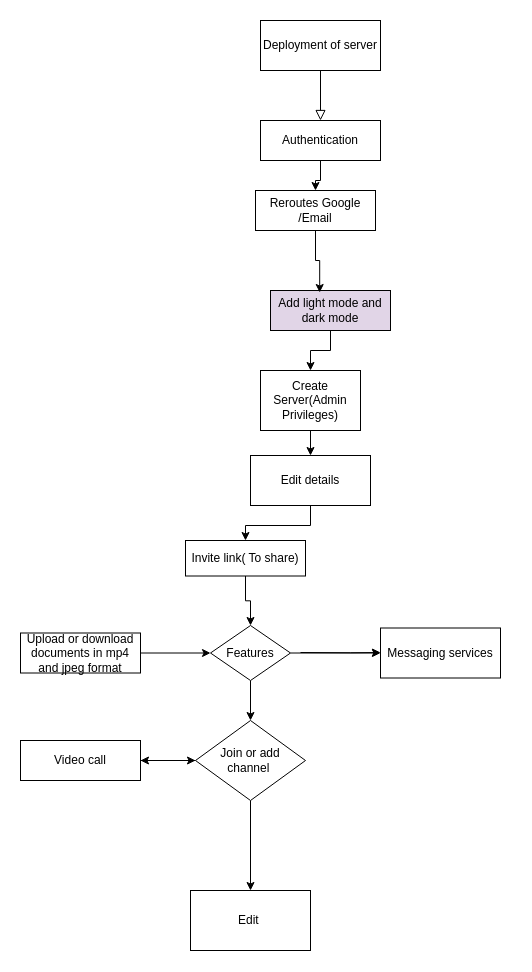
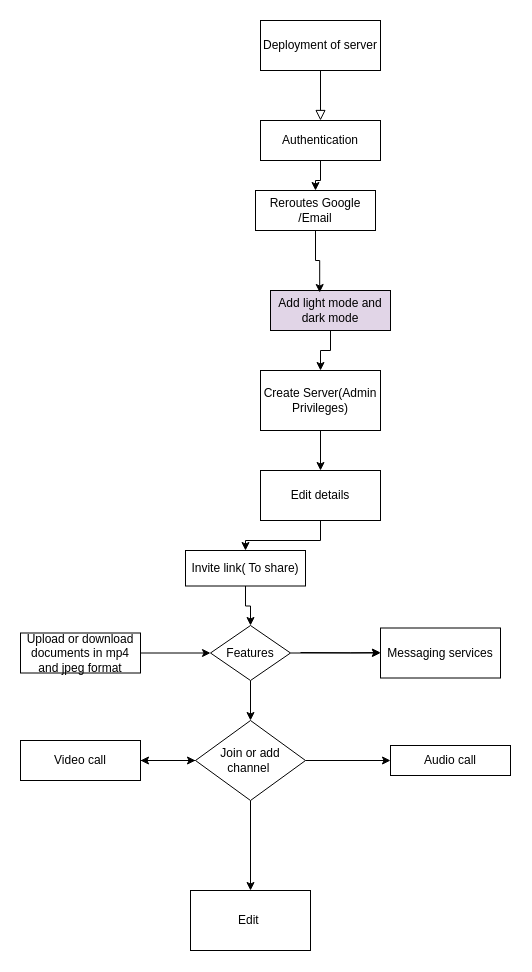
- <mxCell id="7" value="Create Server(Admin Privileges)" style="rounded=0;whiteSpace=wrap;html=1;" vertex="1" parent="1"><mxGeometry x="260" y="370" width="100" height="60" as="geometry" /></mxCell>
+ <mxCell id="7" value="Create Server(Admin Privileges)" style="rounded=0;whiteSpace=wrap;html=1;" vertex="1" parent="1"><mxGeometry x="260" y="370" width="120" height="60" as="geometry" /></mxCell>
- <mxCell id="9" value="Edit details" style="rounded=0;whiteSpace=wrap;html=1;" vertex="1" parent="1"><mxGeometry x="250" y="455" width="120" height="50" as="geometry" /></mxCell>
+ <mxCell id="9" value="Edit details" style="rounded=0;whiteSpace=wrap;html=1;" vertex="1" parent="1"><mxGeometry x="260" y="470" width="120" height="50" as="geometry" /></mxCell>
- <mxCell id="12" value="Invite link( To share)" style="rounded=0;whiteSpace=wrap;html=1;" vertex="1" parent="1"><mxGeometry x="185" y="540" width="120" height="35.5" as="geometry" /></mxCell>
+ <mxCell id="12" value="Invite link( To share)" style="rounded=0;whiteSpace=wrap;html=1;" vertex="1" parent="1"><mxGeometry x="185" y="550" width="120" height="35.5" as="geometry" /></mxCell>
+ <mxCell id="23" value="" style="edgeStyle=orthogonalEdgeStyle;rounded=0;orthogonalLoop=1;jettySize=auto;html=1;" edge="1" parent="1" source="25" target="28"><mxGeometry relative="1" as="geometry" /></mxCell>
+ <mxCell id="28" value="Audio call" style="rounded=0;whiteSpace=wrap;html=1;" vertex="1" parent="1"><mxGeometry x="390" y="745" width="120" height="30" as="geometry" /></mxCell>
